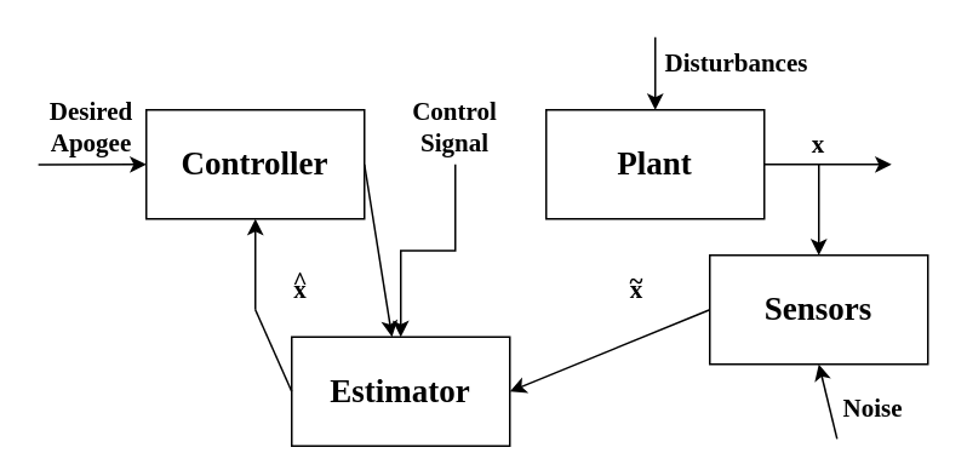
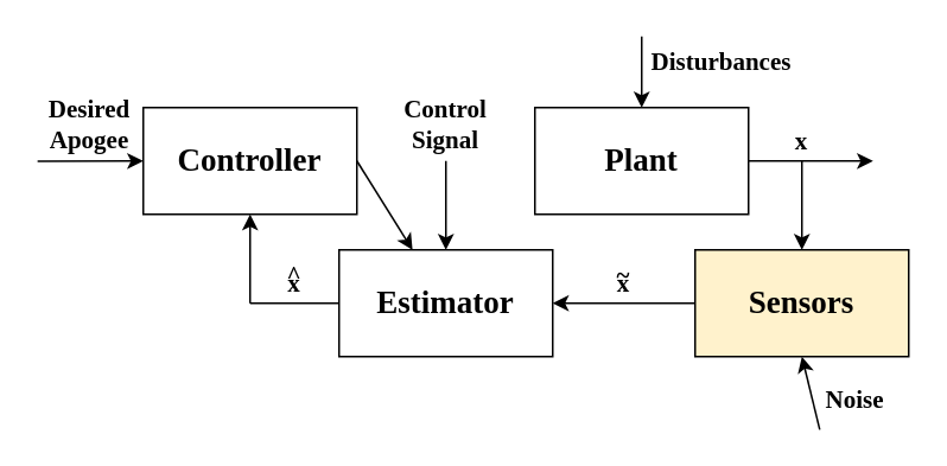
- <mxCell id="11" value="&lt;font face=&quot;Times New Roman&quot; style=&quot;font-size: 18px;&quot;&gt;&lt;b style=&quot;&quot;&gt;Sensors&lt;/b&gt;&lt;/font&gt;" style="rounded=0;whiteSpace=wrap;html=1;" parent="1" vertex="1"><mxGeometry x="390" y="140" width="120" height="60" as="geometry" /></mxCell>
+ <mxCell id="11" value="&lt;font face=&quot;Times New Roman&quot; style=&quot;font-size: 18px;&quot;&gt;&lt;b style=&quot;&quot;&gt;Sensors&lt;/b&gt;&lt;/font&gt;" style="rounded=0;whiteSpace=wrap;html=1;fillColor=#fff2cc;" parent="1" vertex="1"><mxGeometry x="390" y="140" width="120" height="60" as="geometry" /></mxCell>
- <mxCell id="12" value="&lt;font face=&quot;Times New Roman&quot; style=&quot;font-size: 18px;&quot;&gt;&lt;b style=&quot;&quot;&gt;Estimator&lt;/b&gt;&lt;/font&gt;" style="rounded=0;whiteSpace=wrap;html=1;" parent="1" vertex="1"><mxGeometry x="160" y="185" width="120" height="60" as="geometry" /></mxCell>
+ <mxCell id="12" value="&lt;font face=&quot;Times New Roman&quot; style=&quot;font-size: 18px;&quot;&gt;&lt;b style=&quot;&quot;&gt;Estimator&lt;/b&gt;&lt;/font&gt;" style="rounded=0;whiteSpace=wrap;html=1;" parent="1" vertex="1"><mxGeometry x="190" y="140" width="120" height="60" as="geometry" /></mxCell>
